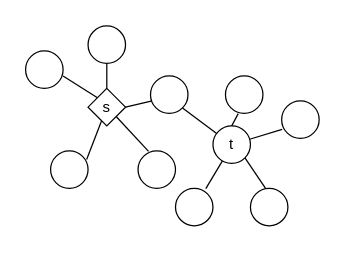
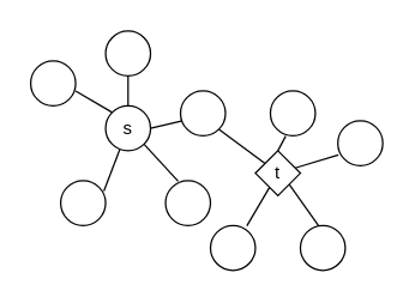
- <mxCell id="7" value="s" style="rhombus;whiteSpace=wrap;html=1;aspect=fixed;fillColor=default;" vertex="1" parent="1"><mxGeometry x="70" y="70" width="30" height="30" as="geometry" /></mxCell>
+ <mxCell id="7" value="s" style="ellipse;whiteSpace=wrap;html=1;aspect=fixed;fillColor=default;" vertex="1" parent="1"><mxGeometry x="70" y="70" width="30" height="30" as="geometry" /></mxCell>
- <mxCell id="12" value="t" style="ellipse;whiteSpace=wrap;html=1;aspect=fixed;fillColor=default;" vertex="1" parent="1"><mxGeometry x="170" y="100" width="30" height="30" as="geometry" /></mxCell>
+ <mxCell id="12" value="t" style="rhombus;whiteSpace=wrap;html=1;aspect=fixed;fillColor=default;" vertex="1" parent="1"><mxGeometry x="170" y="100" width="30" height="30" as="geometry" /></mxCell>
